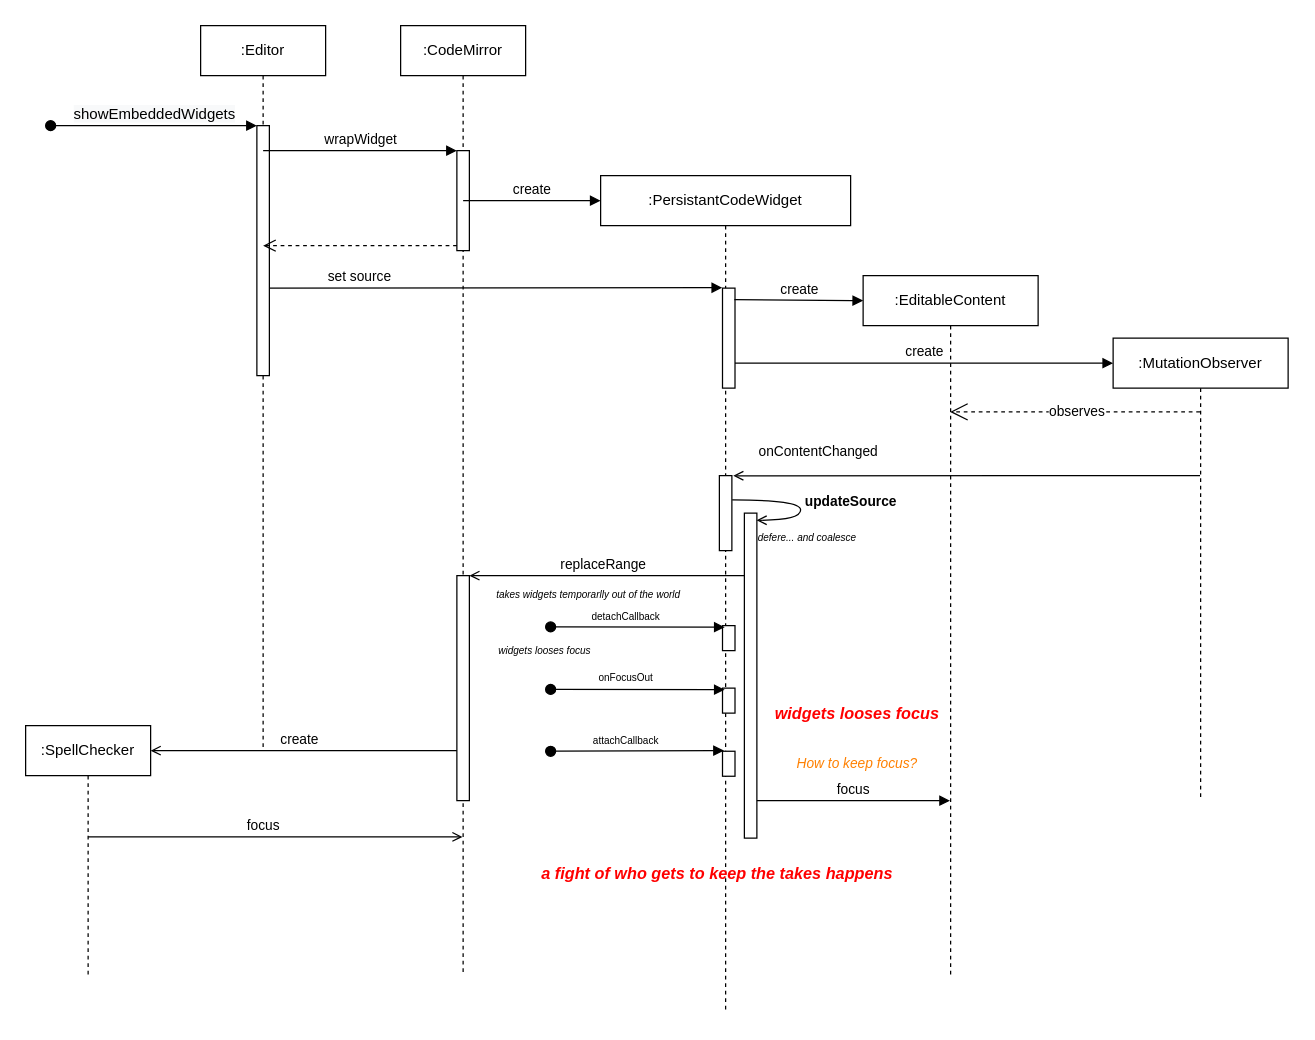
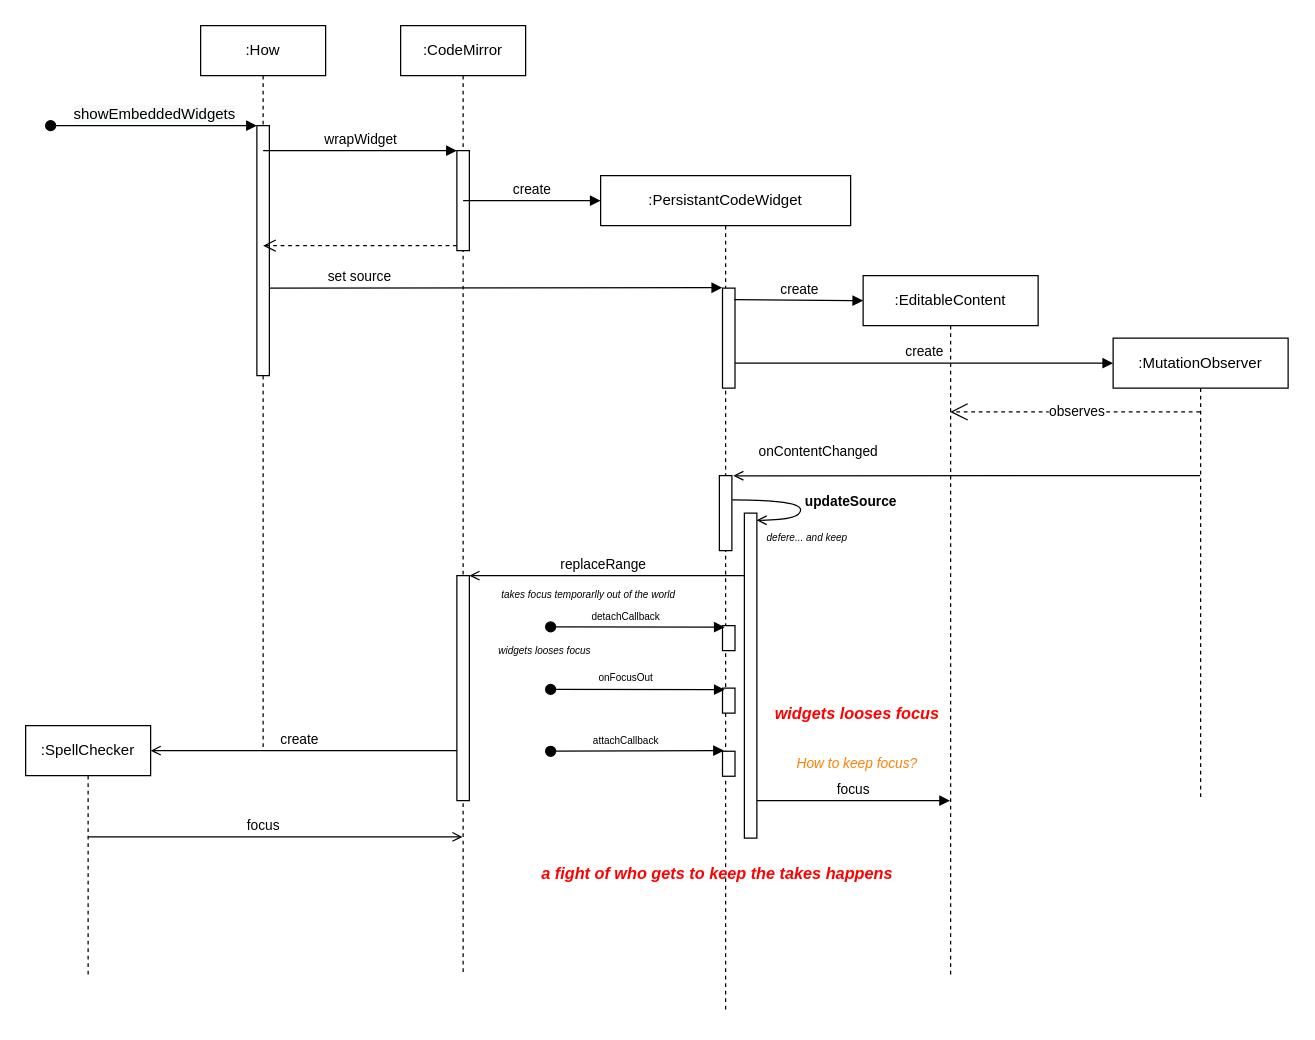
- <mxCell id="22" value=":Editor" style="shape=umlLifeline;perimeter=lifelinePerimeter;whiteSpace=wrap;html=1;container=1;collapsible=0;recursiveResize=0;outlineConnect=0;" vertex="1" parent="1"><mxGeometry x="160" y="20" width="100" height="580" as="geometry" /></mxCell>
+ <mxCell id="22" value=":How" style="shape=umlLifeline;perimeter=lifelinePerimeter;whiteSpace=wrap;html=1;container=1;collapsible=0;recursiveResize=0;outlineConnect=0;" vertex="1" parent="1"><mxGeometry x="160" y="20" width="100" height="580" as="geometry" /></mxCell>
- <mxCell id="17" value="defere... and coalesce" style="text;html=1;align=center;verticalAlign=middle;resizable=0;points=[];autosize=1;strokeColor=none;fillColor=none;fontStyle=2;fontSize=8;" vertex="1" parent="6"><mxGeometry x="120" y="280" width="90" height="20" as="geometry" /></mxCell>
+ <mxCell id="17" value="defere... and keep" style="text;html=1;align=center;verticalAlign=middle;resizable=0;points=[];autosize=1;strokeColor=none;fillColor=none;fontStyle=2;fontSize=8;" vertex="1" parent="6"><mxGeometry x="120" y="280" width="90" height="20" as="geometry" /></mxCell>
- <mxCell id="35" value="takes widgets temporarlly out of the world" style="text;html=1;align=center;verticalAlign=middle;resizable=0;points=[];autosize=1;strokeColor=none;fillColor=none;fontStyle=2;fontSize=8;" vertex="1" parent="1"><mxGeometry x="390" y="465" width="160" height="20" as="geometry" /></mxCell>
+ <mxCell id="35" value="takes focus temporarlly out of the world" style="text;html=1;align=center;verticalAlign=middle;resizable=0;points=[];autosize=1;strokeColor=none;fillColor=none;fontStyle=2;fontSize=8;" vertex="1" parent="1"><mxGeometry x="390" y="465" width="160" height="20" as="geometry" /></mxCell>
